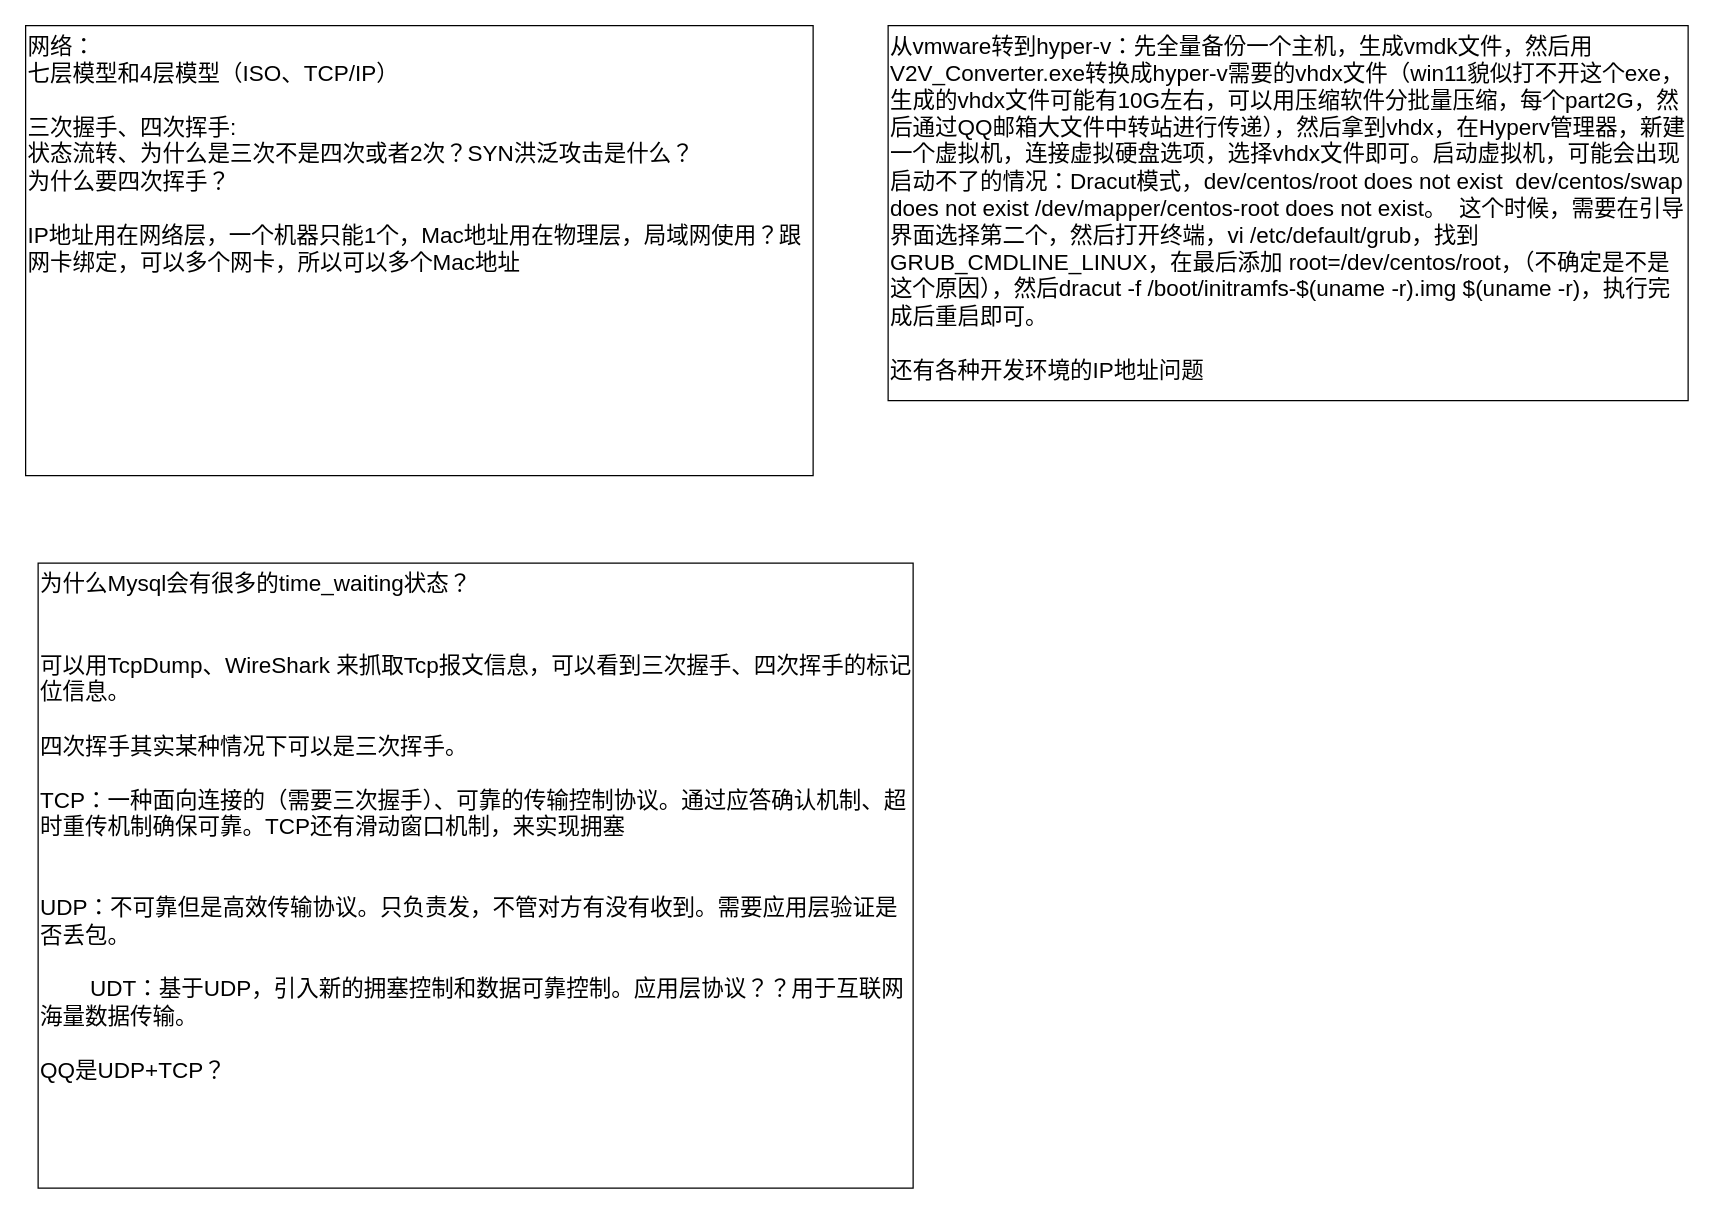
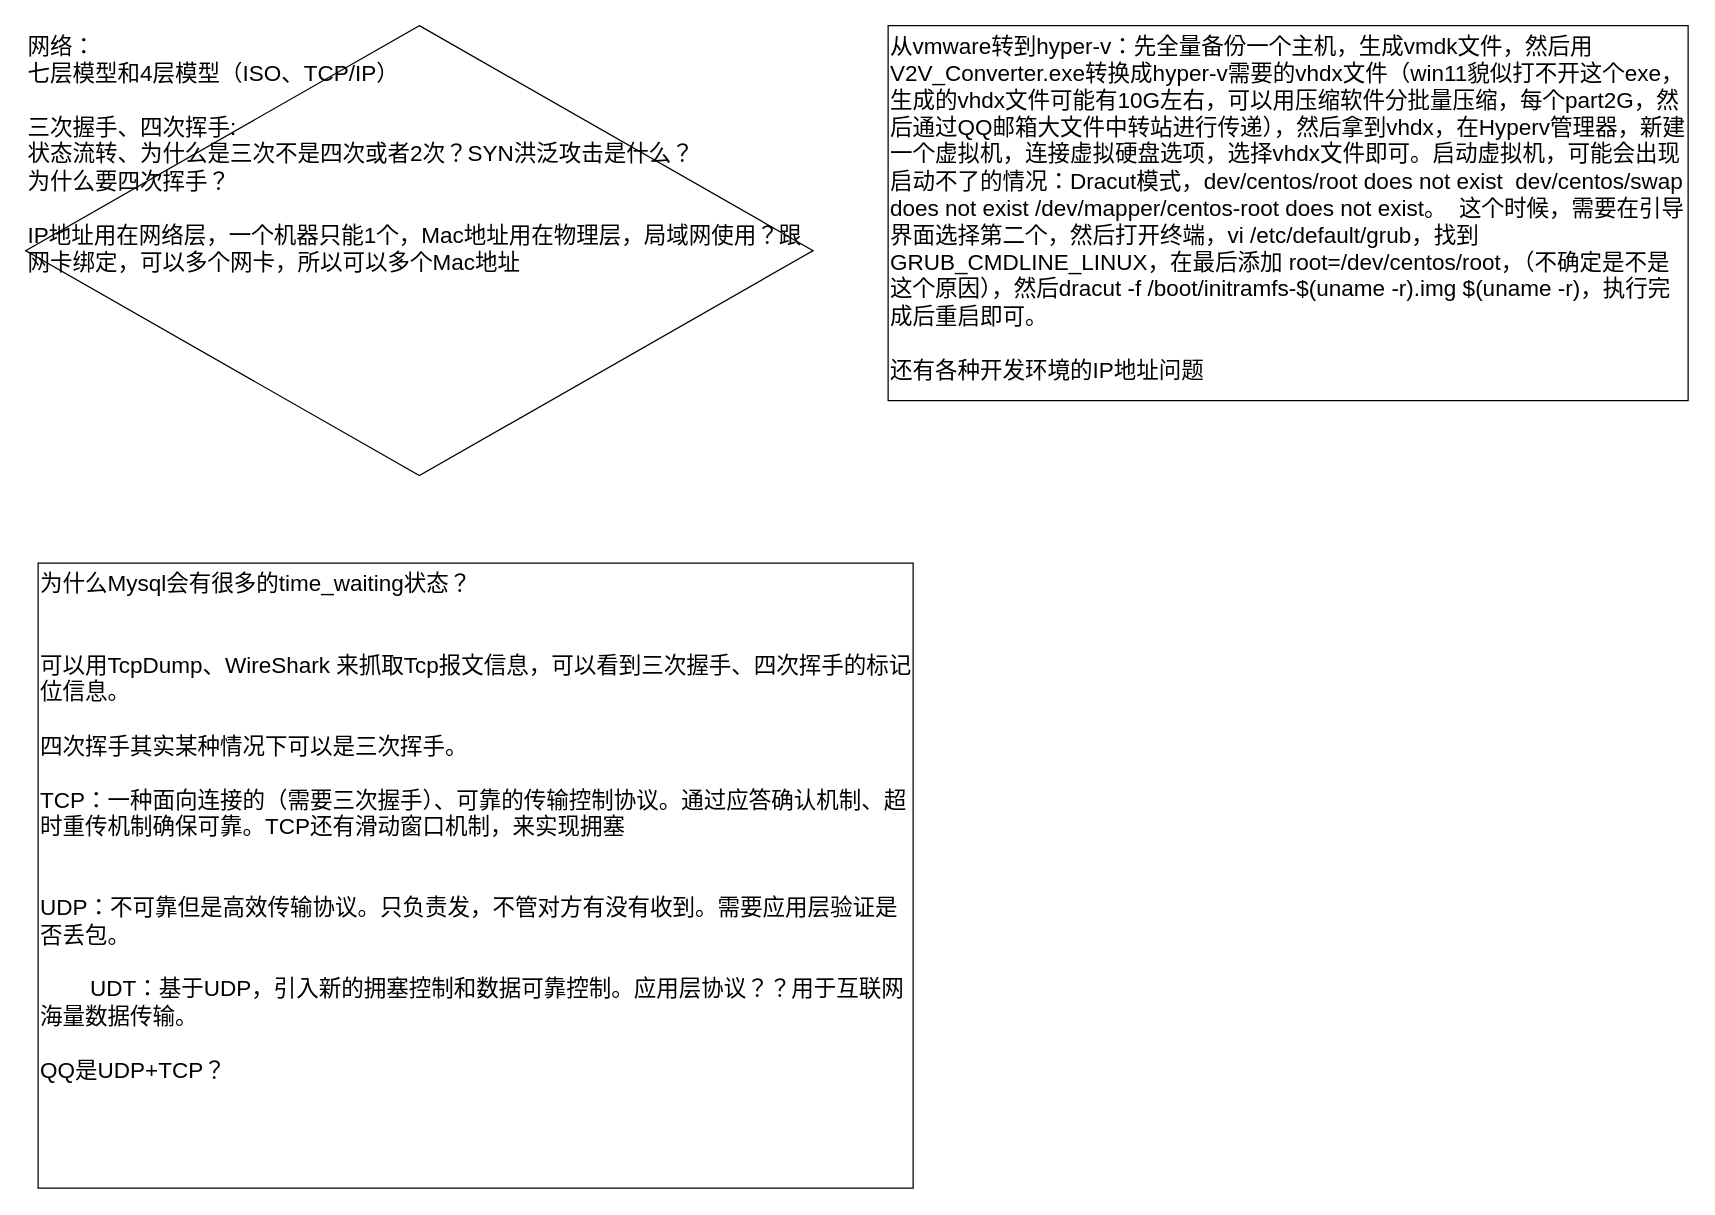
- <mxCell id="2" value="网络：&lt;br&gt;七层模型和4层模型（ISO、TCP/IP）&lt;br&gt;&lt;br&gt;三次握手、四次挥手:&lt;br&gt;状态流转、为什么是三次不是四次或者2次？SYN洪泛攻击是什么？&lt;br&gt;为什么要四次挥手？&lt;br&gt;&lt;br&gt;IP地址用在网络层，一个机器只能1个，Mac地址用在物理层，局域网使用？跟网卡绑定，可以多个网卡，所以可以多个Mac地址" style="rounded=0;whiteSpace=wrap;html=1;verticalAlign=top;align=left;fontSize=18;" parent="1" vertex="1"><mxGeometry x="20" y="20" width="630" height="360" as="geometry" /></mxCell>
+ <mxCell id="2" value="网络：&lt;br&gt;七层模型和4层模型（ISO、TCP/IP）&lt;br&gt;&lt;br&gt;三次握手、四次挥手:&lt;br&gt;状态流转、为什么是三次不是四次或者2次？SYN洪泛攻击是什么？&lt;br&gt;为什么要四次挥手？&lt;br&gt;&lt;br&gt;IP地址用在网络层，一个机器只能1个，Mac地址用在物理层，局域网使用？跟网卡绑定，可以多个网卡，所以可以多个Mac地址" style="rhombus;whiteSpace=wrap;html=1;verticalAlign=top;align=left;fontSize=18;" parent="1" vertex="1"><mxGeometry x="20" y="20" width="630" height="360" as="geometry" /></mxCell>
